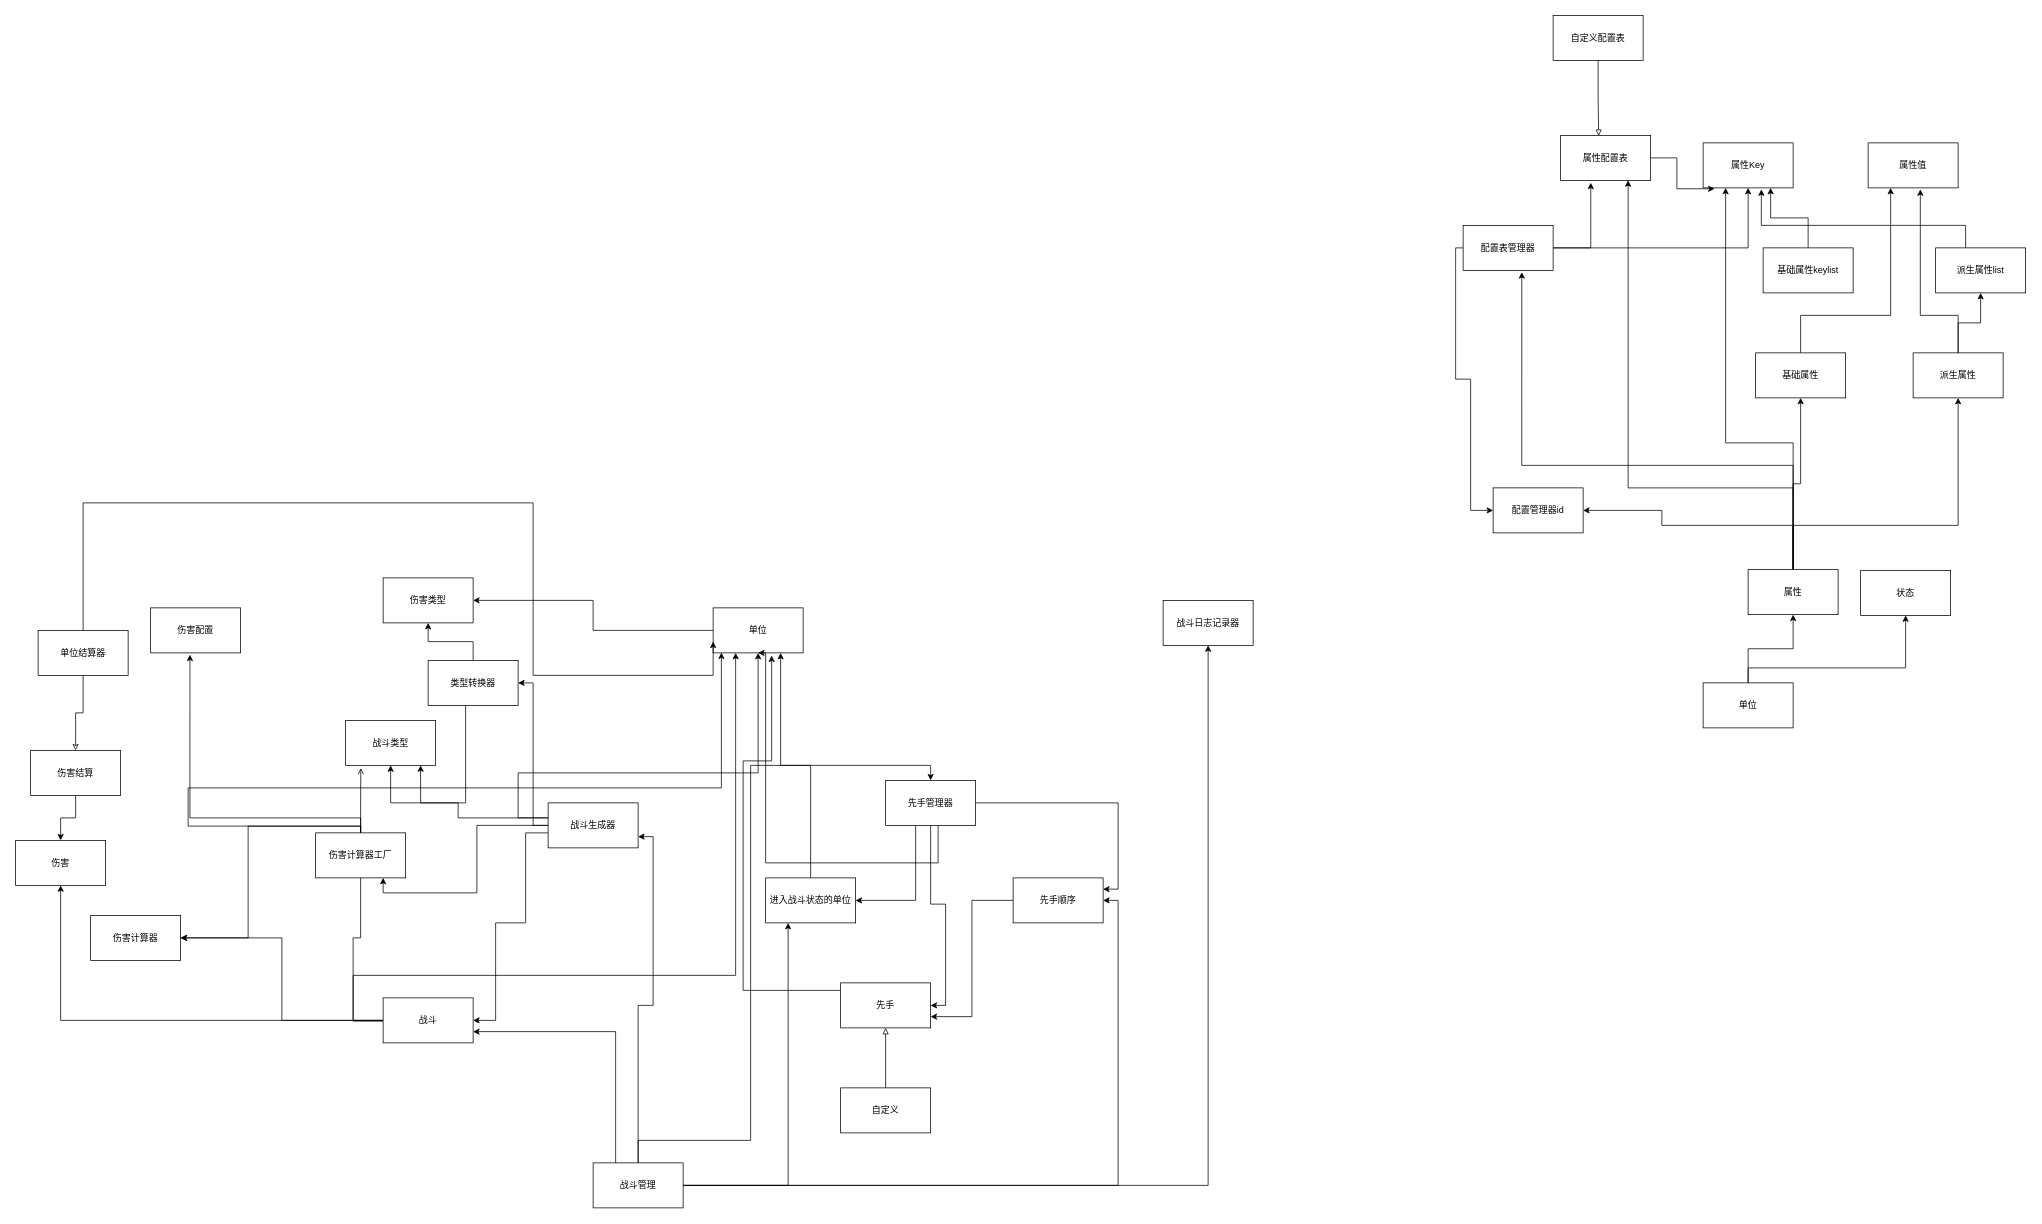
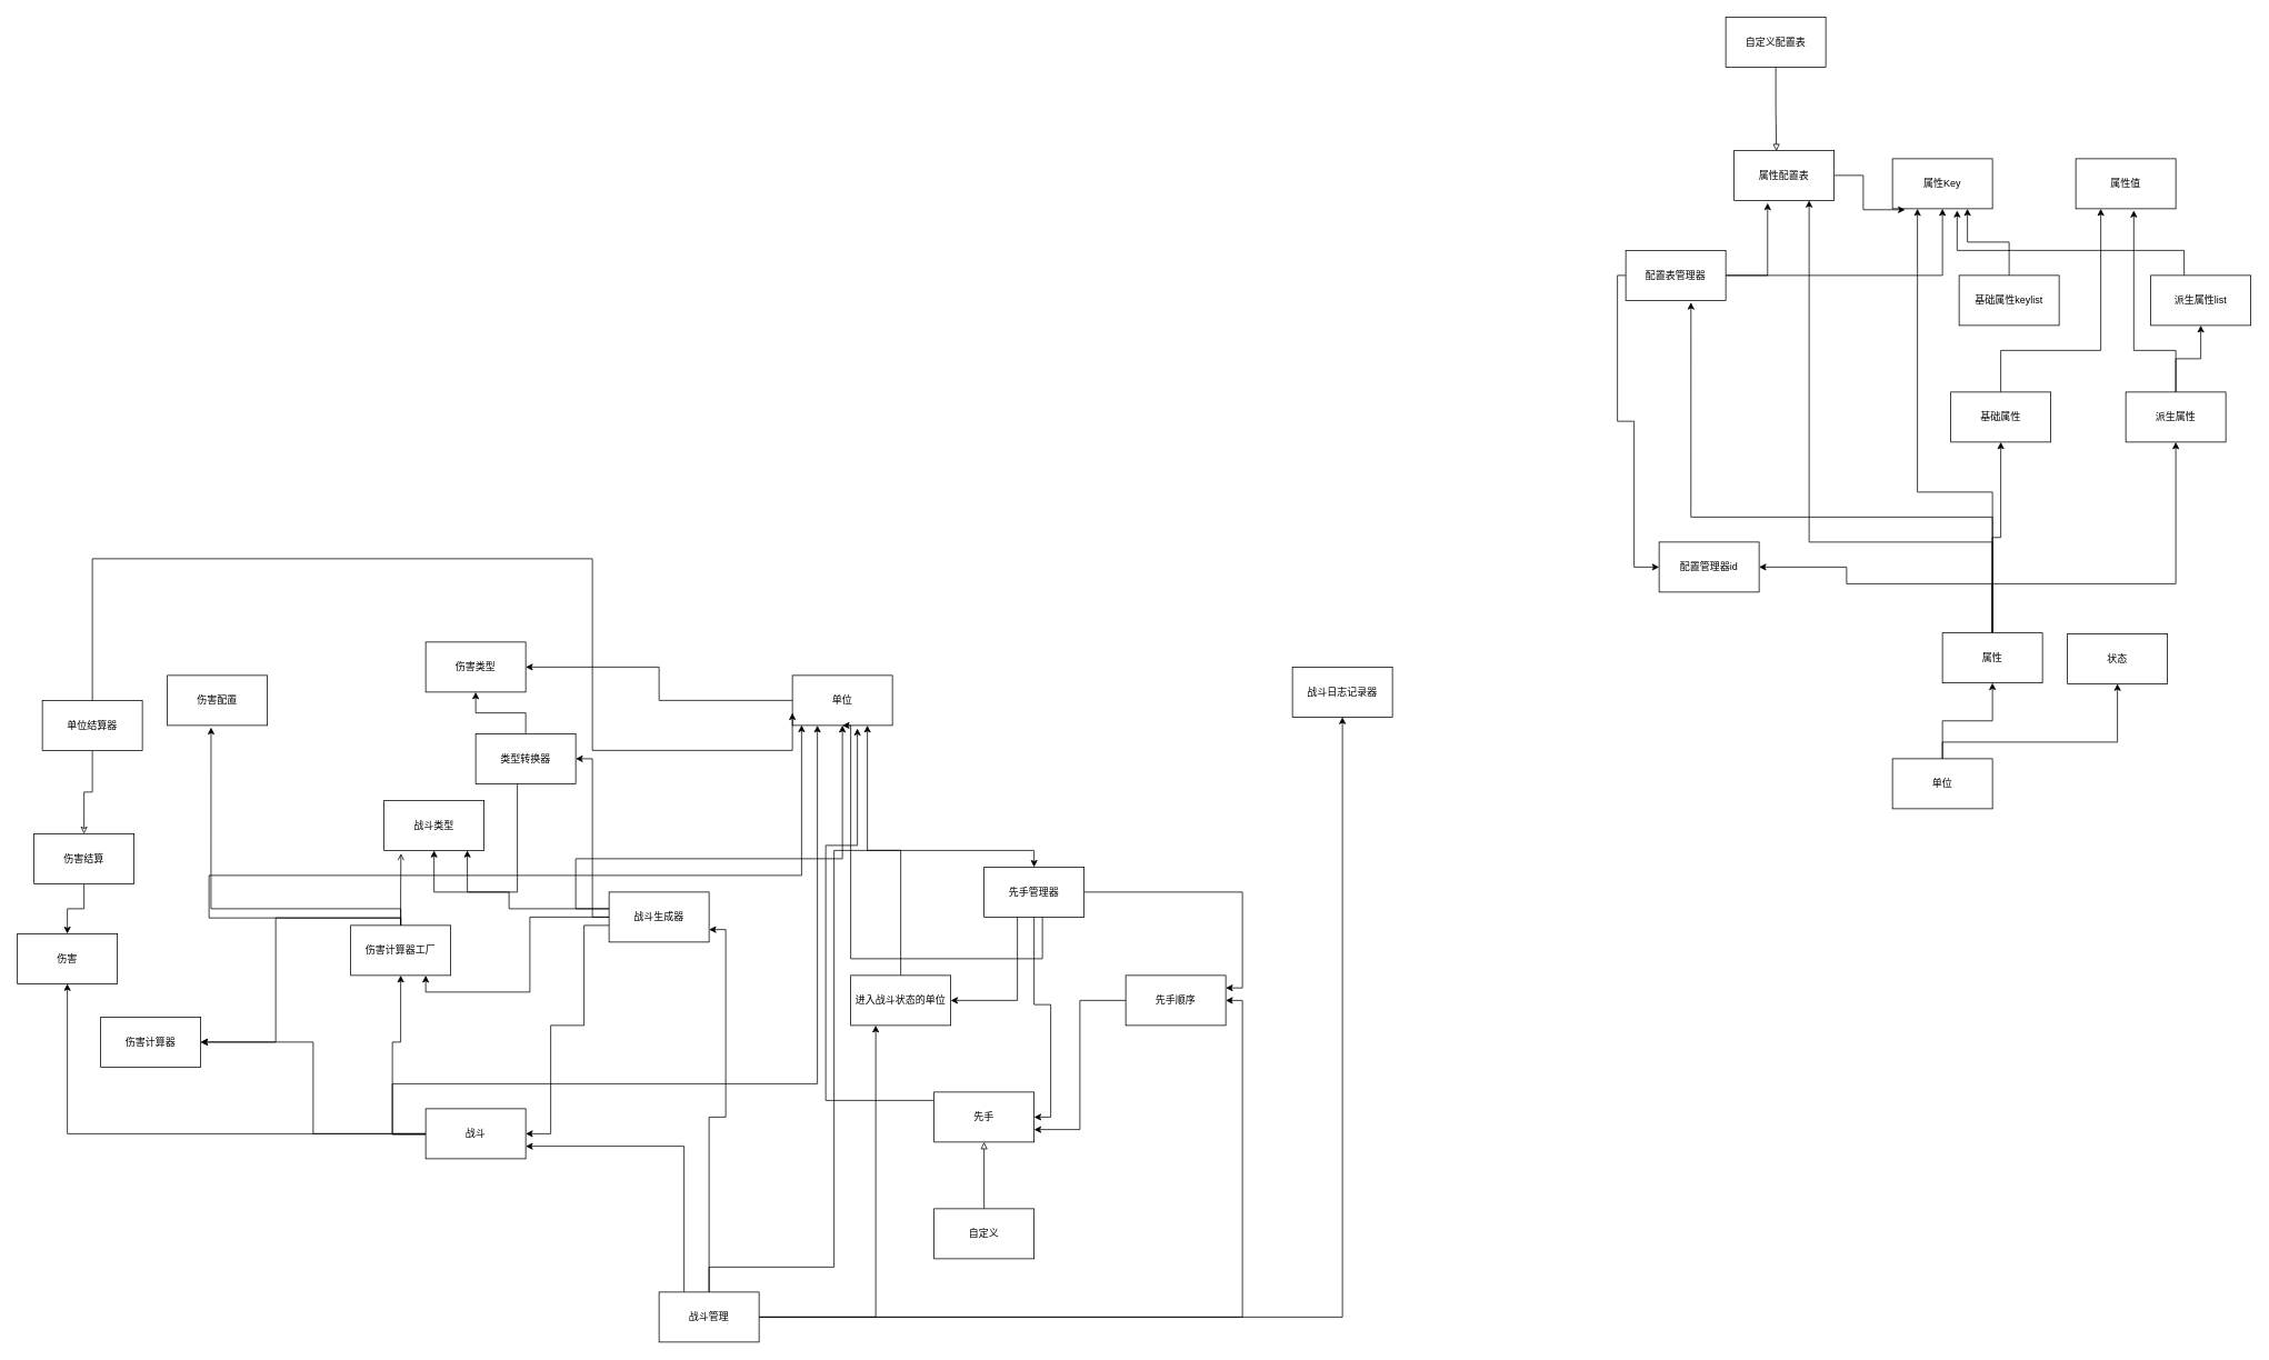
- <mxCell id="61" style="edgeStyle=orthogonalEdgeStyle;rounded=0;orthogonalLoop=1;jettySize=auto;html=1;entryX=0.5;entryY=1;entryDx=0;entryDy=0;endArrow=none;" parent="1" source="63" target="69" edge="1"><mxGeometry relative="1" as="geometry"><Array as="points"><mxPoint x="470" y="1361" /><mxPoint x="470" y="1250" /><mxPoint x="480" y="1250" /></Array></mxGeometry></mxCell>
+ <mxCell id="61" style="edgeStyle=orthogonalEdgeStyle;rounded=0;orthogonalLoop=1;jettySize=auto;html=1;entryX=0.5;entryY=1;entryDx=0;entryDy=0;" parent="1" source="63" target="69" edge="1"><mxGeometry relative="1" as="geometry"><Array as="points"><mxPoint x="470" y="1361" /><mxPoint x="470" y="1250" /><mxPoint x="480" y="1250" /></Array></mxGeometry></mxCell>
